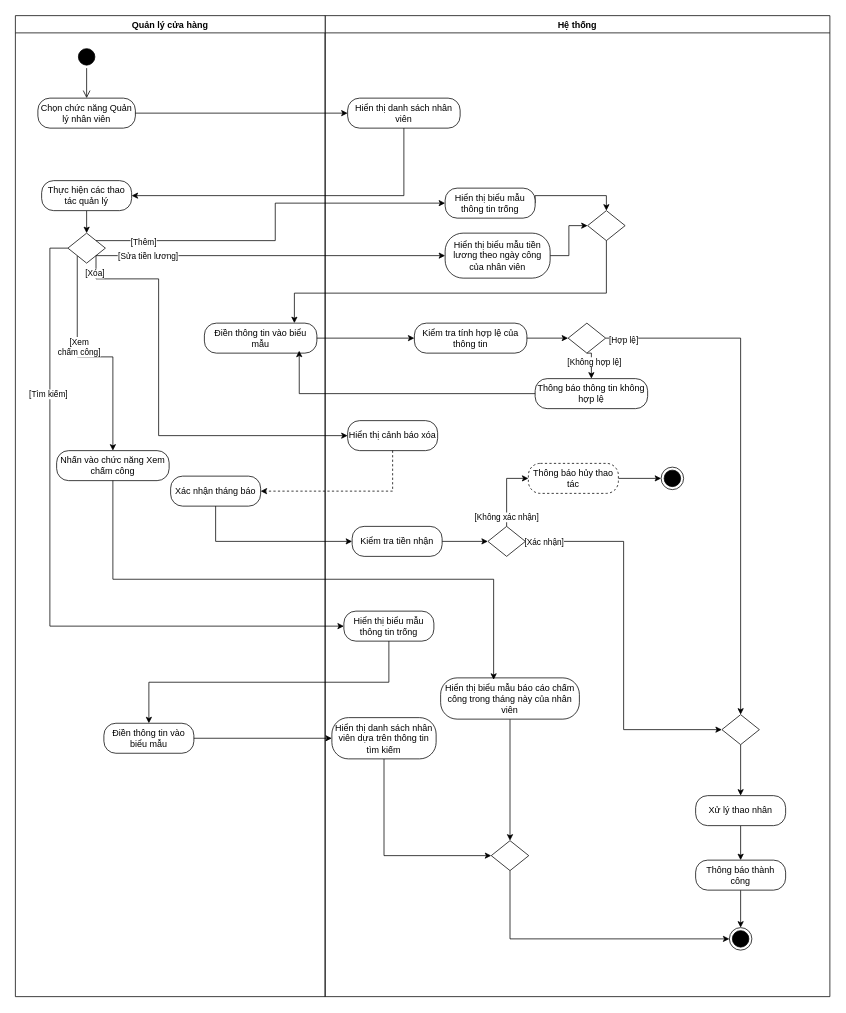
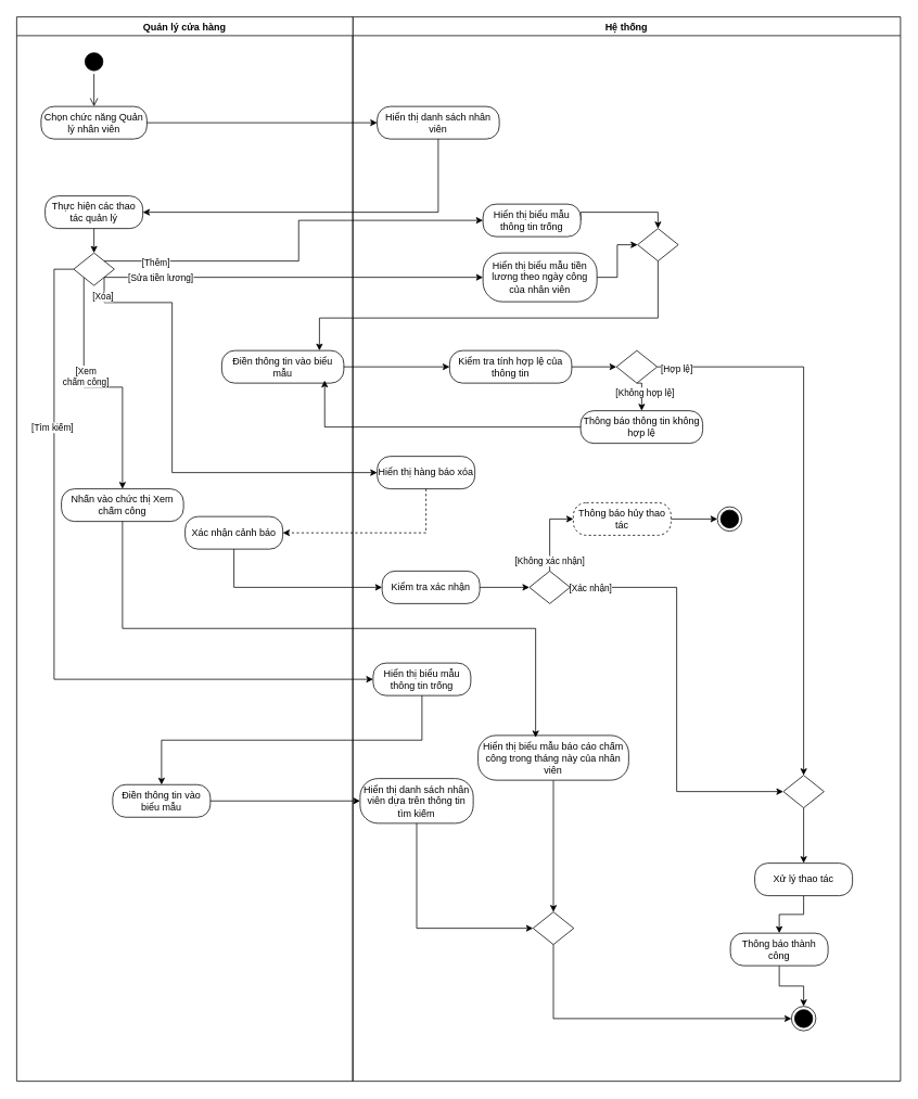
- <mxCell id="10" value="Hiển thị cảnh báo xóa" style="rounded=1;whiteSpace=wrap;html=1;arcSize=40;fontColor=#000000;fillColor=#FFFFFF;strokeColor=#000000;" parent="2" vertex="1"><mxGeometry x="30" y="540" width="120" height="40" as="geometry" /></mxCell>
+ <mxCell id="10" value="Hiển thị hàng báo xóa" style="rounded=1;whiteSpace=wrap;html=1;arcSize=40;fontColor=#000000;fillColor=#FFFFFF;strokeColor=#000000;" parent="2" vertex="1"><mxGeometry x="30" y="540" width="120" height="40" as="geometry" /></mxCell>
- <mxCell id="53" value="Nhấn vào chức năng Xem chấm công" style="rounded=1;whiteSpace=wrap;html=1;arcSize=40;fontColor=#000000;fillColor=#FFFFFF;strokeColor=#000000;" vertex="1" parent="42"><mxGeometry x="55" y="580" width="150" height="40" as="geometry" /></mxCell>
+ <mxCell id="53" value="Nhấn vào chức thị Xem chấm công" style="rounded=1;whiteSpace=wrap;html=1;arcSize=40;fontColor=#000000;fillColor=#FFFFFF;strokeColor=#000000;" vertex="1" parent="42"><mxGeometry x="55" y="580" width="150" height="40" as="geometry" /></mxCell>
- <mxCell id="52" value="Xác nhận tháng báo" style="rounded=1;whiteSpace=wrap;html=1;arcSize=40;fontColor=#000000;fillColor=#FFFFFF;strokeColor=#000000;" vertex="1" parent="42"><mxGeometry x="207" y="614" width="120" height="40" as="geometry" /></mxCell>
+ <mxCell id="52" value="Xác nhận cảnh báo" style="rounded=1;whiteSpace=wrap;html=1;arcSize=40;fontColor=#000000;fillColor=#FFFFFF;strokeColor=#000000;" vertex="1" parent="42"><mxGeometry x="207" y="614" width="120" height="40" as="geometry" /></mxCell>
- <mxCell id="34" value="Kiểm tra tiền nhận" style="rounded=1;whiteSpace=wrap;html=1;arcSize=40;fontColor=#000000;fillColor=#FFFFFF;strokeColor=#000000;" vertex="1" parent="2"><mxGeometry x="36" y="681" width="120" height="40" as="geometry" /></mxCell>
+ <mxCell id="34" value="Kiểm tra xác nhận" style="rounded=1;whiteSpace=wrap;html=1;arcSize=40;fontColor=#000000;fillColor=#FFFFFF;strokeColor=#000000;" vertex="1" parent="2"><mxGeometry x="36" y="681" width="120" height="40" as="geometry" /></mxCell>
- <mxCell id="20" value="Xử lý thao nhân" style="rounded=1;whiteSpace=wrap;html=1;arcSize=40;fontColor=#000000;fillColor=#FFFFFF;strokeColor=#000000;" parent="2" vertex="1"><mxGeometry x="494" y="1040" width="120" height="40" as="geometry" /></mxCell>
+ <mxCell id="20" value="Xử lý thao tác" style="rounded=1;whiteSpace=wrap;html=1;arcSize=40;fontColor=#000000;fillColor=#FFFFFF;strokeColor=#000000;" parent="2" vertex="1"><mxGeometry x="494" y="1040" width="120" height="40" as="geometry" /></mxCell>
- <mxCell id="22" value="Thông báo thành công" style="rounded=1;whiteSpace=wrap;html=1;arcSize=40;fontColor=#000000;fillColor=#FFFFFF;strokeColor=#000000;" parent="2" vertex="1"><mxGeometry x="494" y="1126" width="120" height="40" as="geometry" /></mxCell>
+ <mxCell id="22" value="Thông báo thành công" style="rounded=1;whiteSpace=wrap;html=1;arcSize=40;fontColor=#000000;fillColor=#FFFFFF;strokeColor=#000000;" parent="2" vertex="1"><mxGeometry x="464" y="1126" width="120" height="40" as="geometry" /></mxCell>
